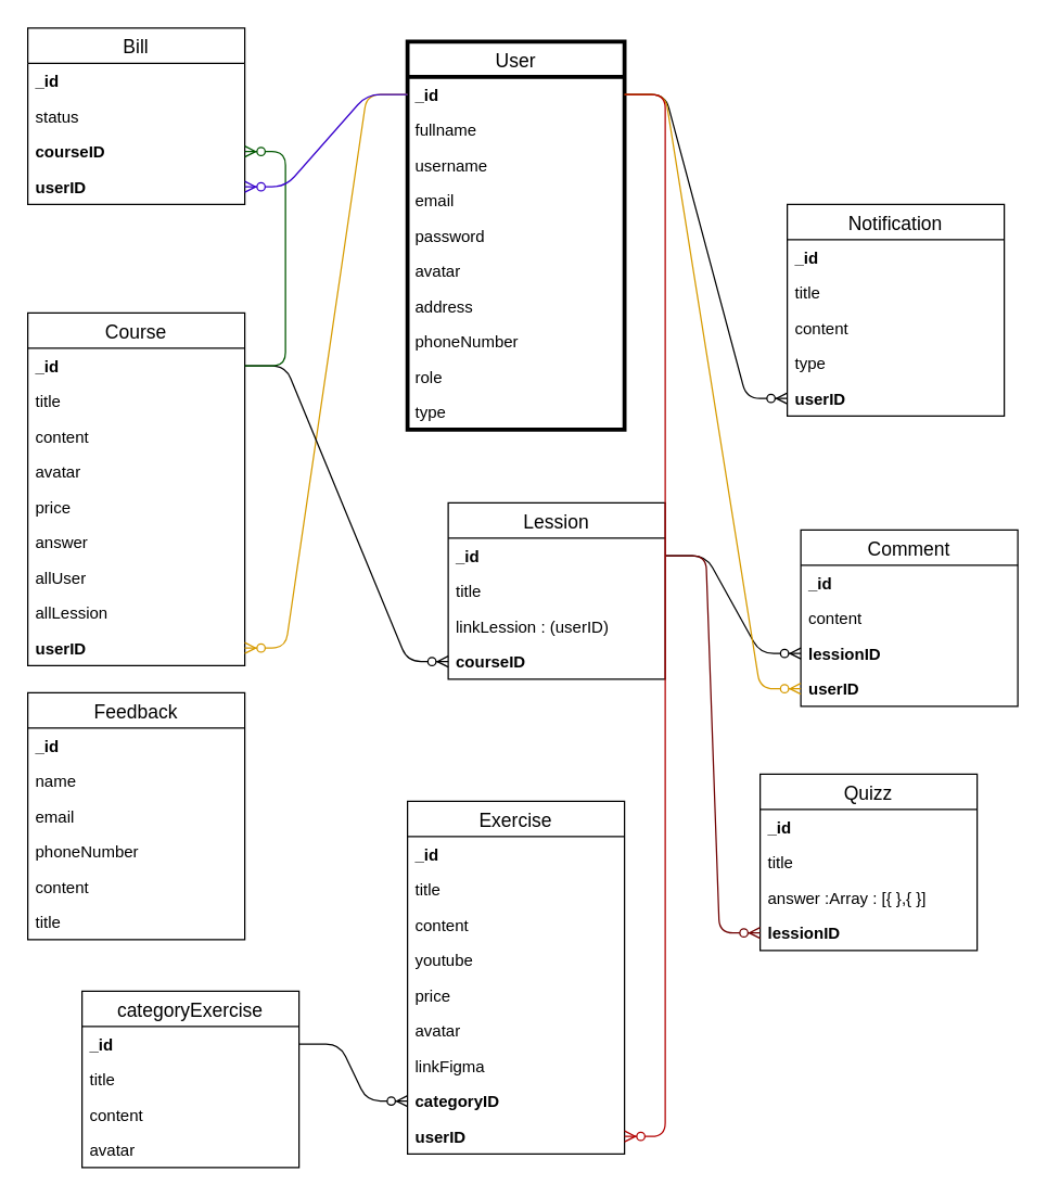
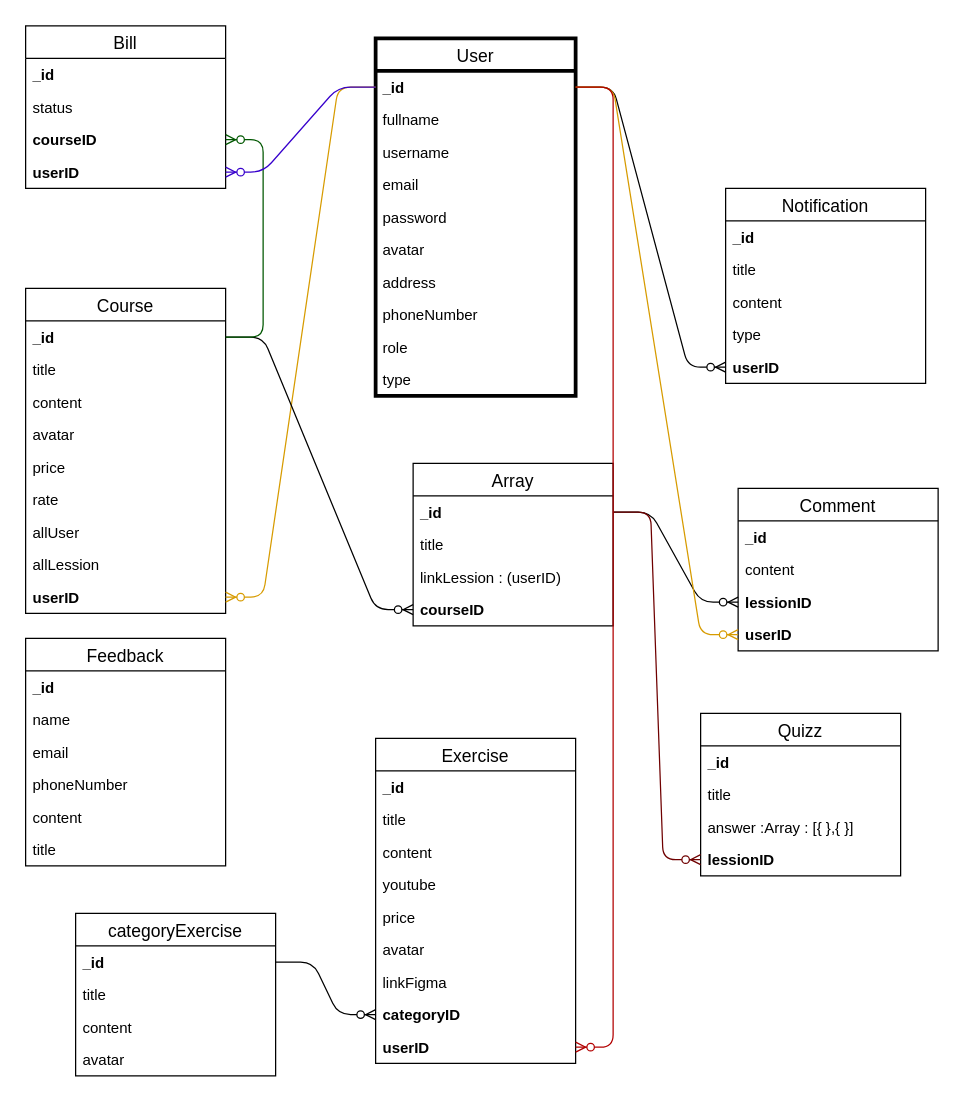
- <mxCell id="31" value="Lession" style="swimlane;fontStyle=0;childLayout=stackLayout;horizontal=1;startSize=26;horizontalStack=0;resizeParent=1;resizeParentMax=0;resizeLast=0;collapsible=1;marginBottom=0;fontSize=14;" parent="1" vertex="1"><mxGeometry x="330" y="370" width="160" height="130" as="geometry" /></mxCell>
+ <mxCell id="31" value="Array" style="swimlane;fontStyle=0;childLayout=stackLayout;horizontal=1;startSize=26;horizontalStack=0;resizeParent=1;resizeParentMax=0;resizeLast=0;collapsible=1;marginBottom=0;fontSize=14;" parent="1" vertex="1"><mxGeometry x="330" y="370" width="160" height="130" as="geometry" /></mxCell>
- <mxCell id="19" value="answer" style="text;strokeColor=none;fillColor=none;align=left;verticalAlign=top;spacingLeft=4;spacingRight=4;overflow=hidden;rotatable=0;points=[[0,0.5],[1,0.5]];portConstraint=eastwest;" parent="13" vertex="1"><mxGeometry y="156" width="160" height="26" as="geometry" /></mxCell>
+ <mxCell id="19" value="rate" style="text;strokeColor=none;fillColor=none;align=left;verticalAlign=top;spacingLeft=4;spacingRight=4;overflow=hidden;rotatable=0;points=[[0,0.5],[1,0.5]];portConstraint=eastwest;" parent="13" vertex="1"><mxGeometry y="156" width="160" height="26" as="geometry" /></mxCell>
